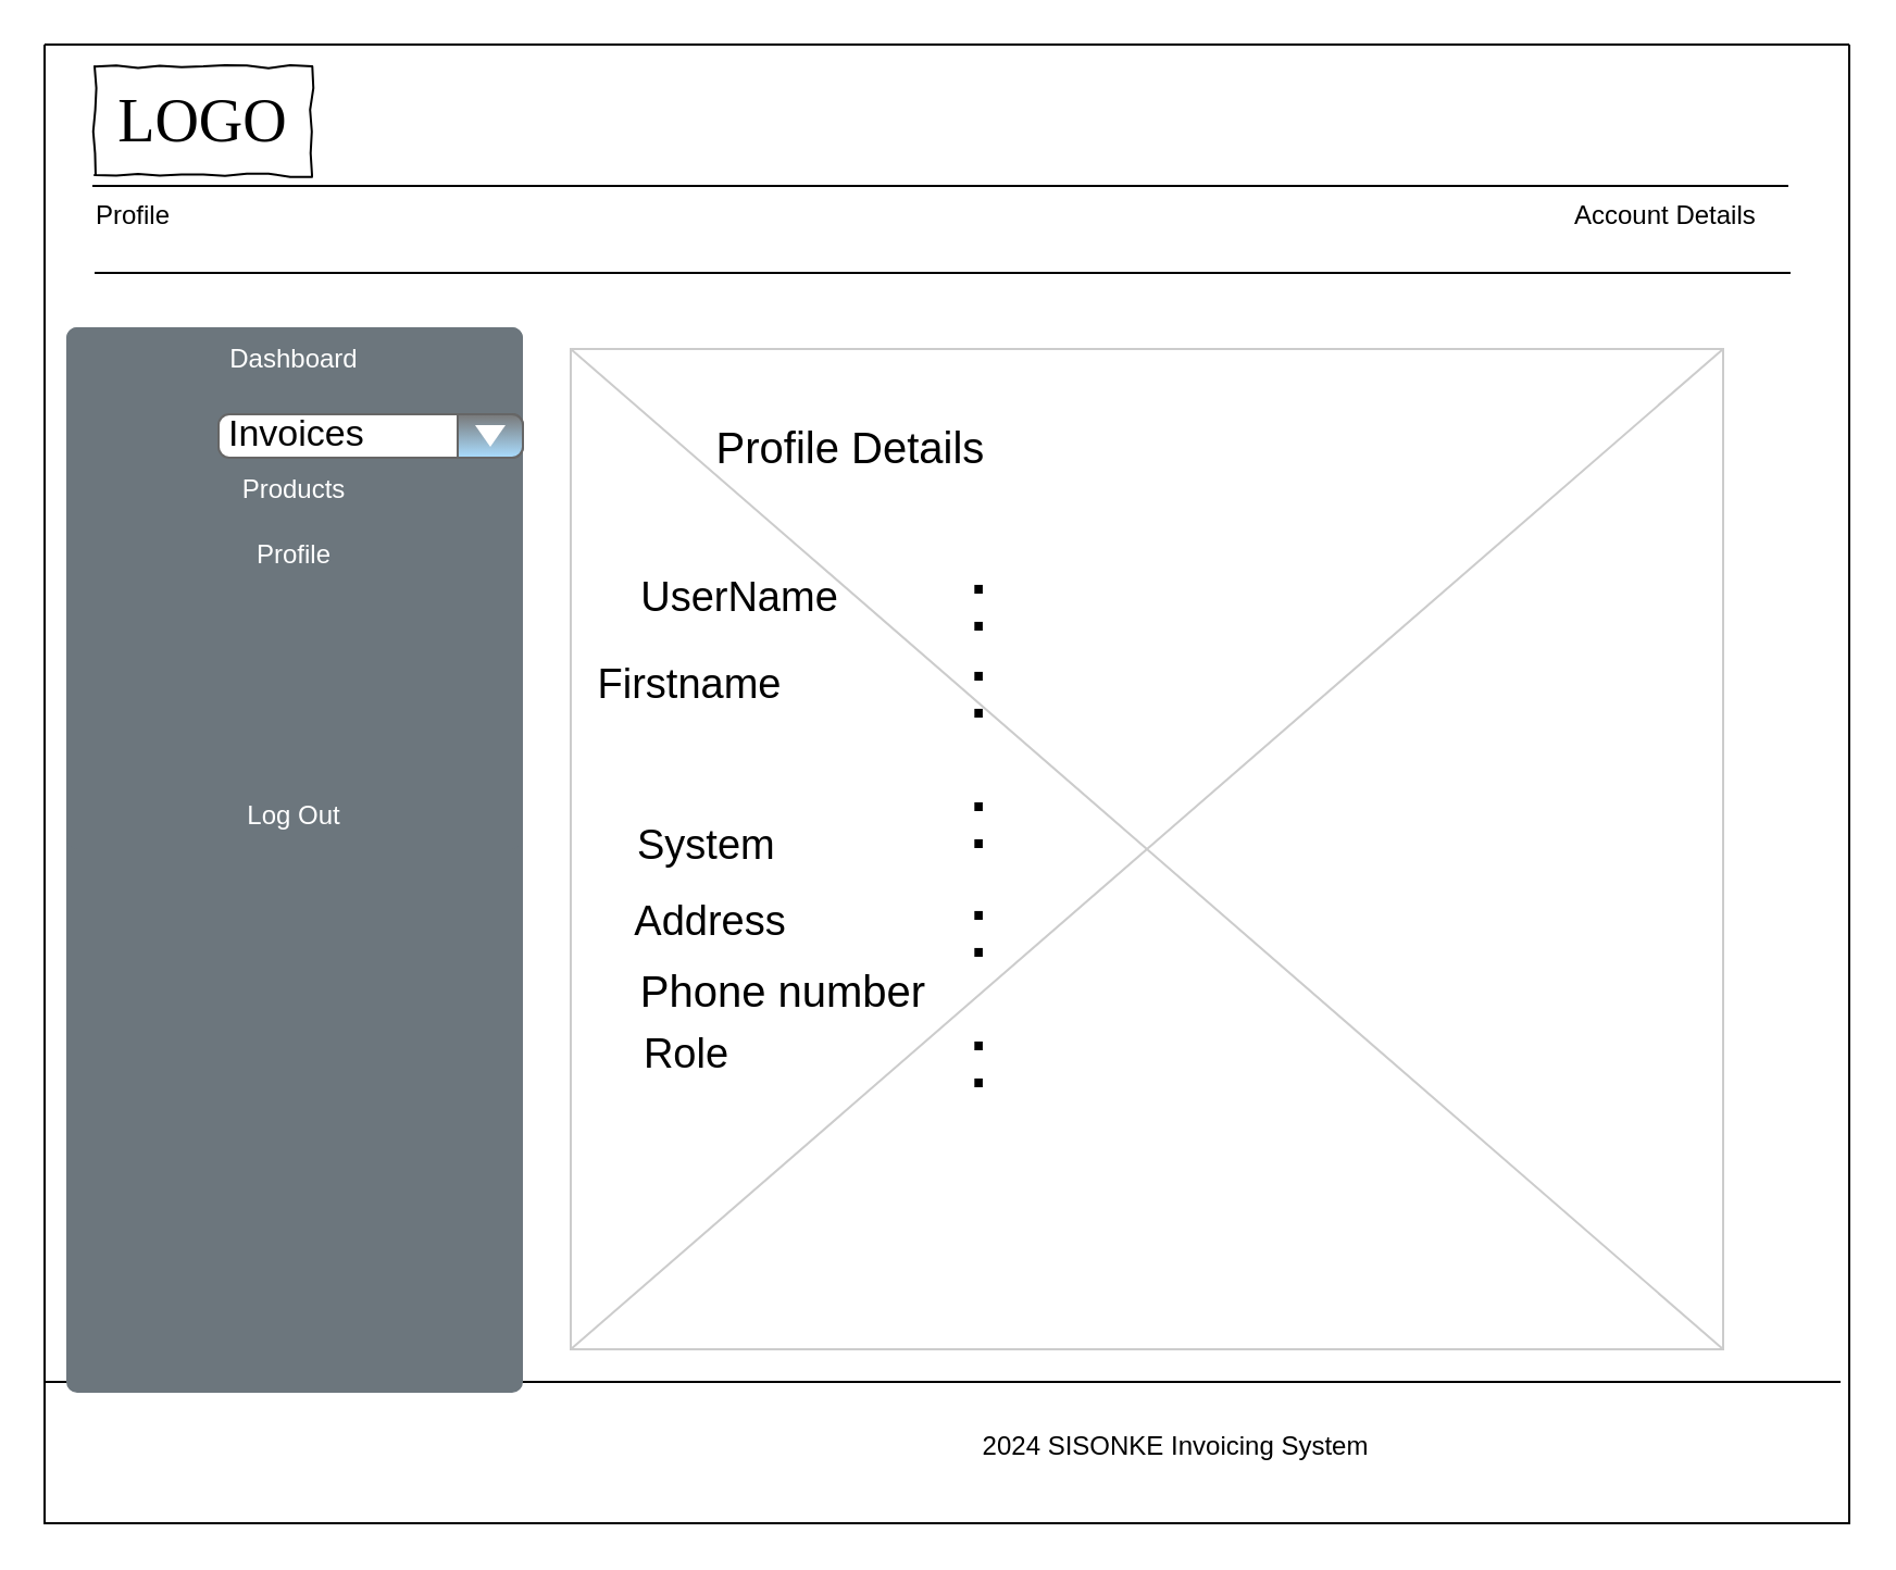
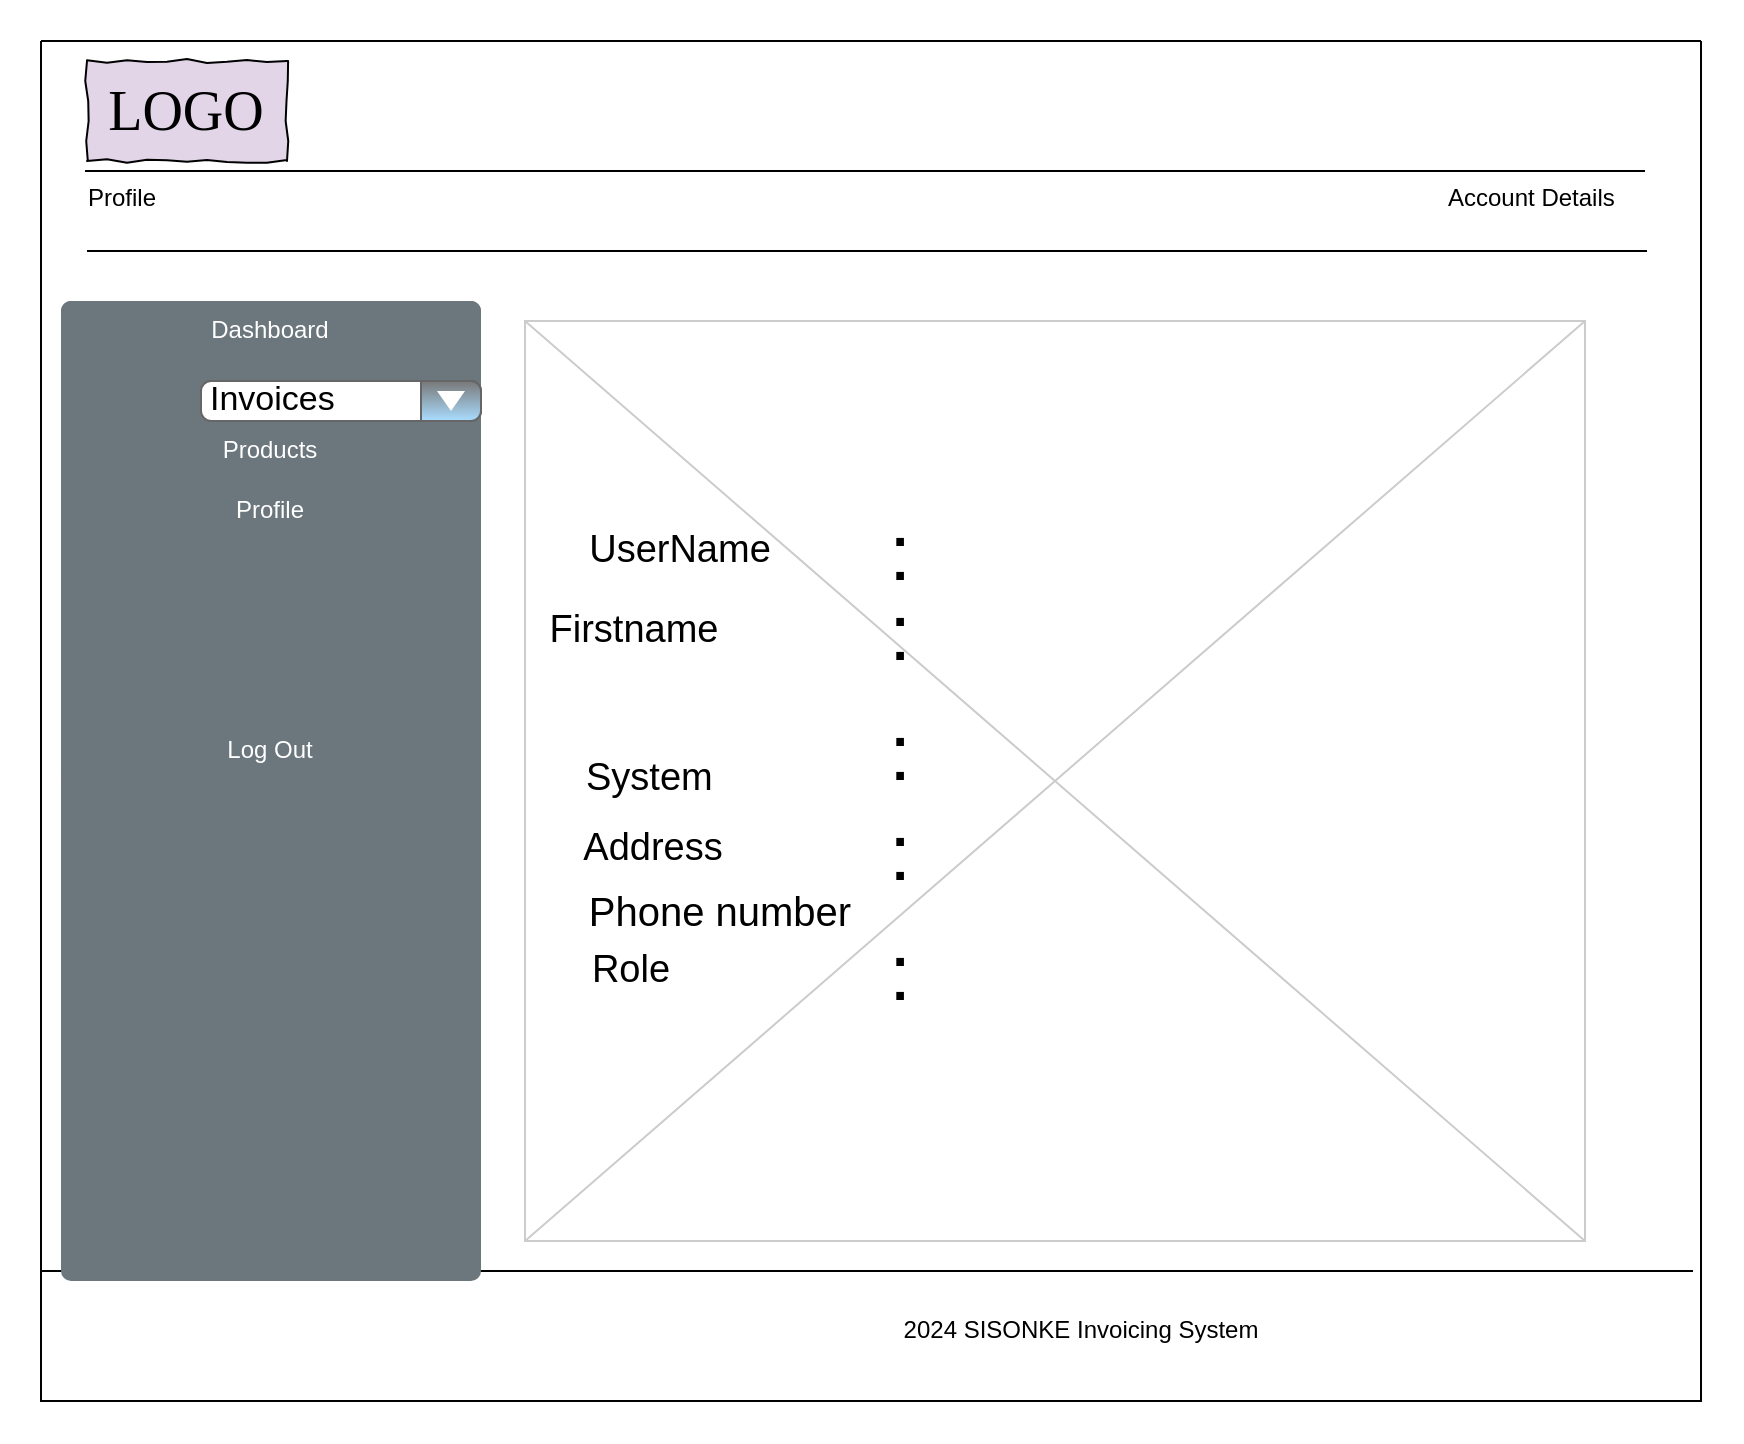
- <mxCell id="30" value="LOGO" style="whiteSpace=wrap;html=1;rounded=0;shadow=0;labelBackgroundColor=none;strokeWidth=1;fontFamily=Verdana;fontSize=28;align=center;comic=1;" vertex="1" parent="1"><mxGeometry x="43" y="30" width="100" height="50" as="geometry" /></mxCell>
+ <mxCell id="30" value="LOGO" style="whiteSpace=wrap;html=1;rounded=0;shadow=0;labelBackgroundColor=none;strokeWidth=1;fontFamily=Verdana;fontSize=28;align=center;comic=1;fillColor=#e1d5e7;" vertex="1" parent="1"><mxGeometry x="43" y="30" width="100" height="50" as="geometry" /></mxCell>
- <mxCell id="16" value="Profile Details" style="text;html=1;align=center;verticalAlign=middle;whiteSpace=wrap;rounded=0;spacing=6;fontSize=20;" vertex="1" parent="2"><mxGeometry x="292" y="170" width="158" height="30" as="geometry" /></mxCell>
